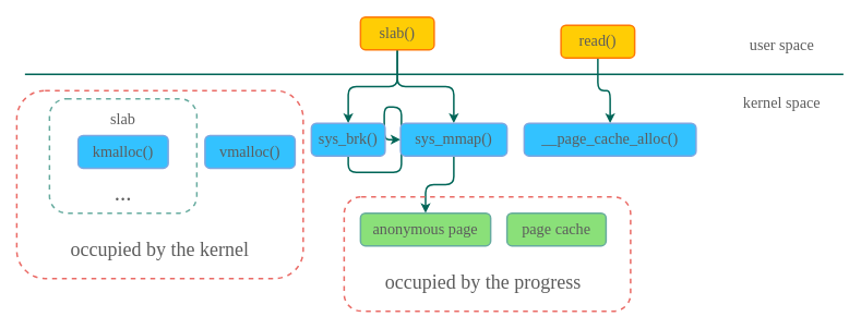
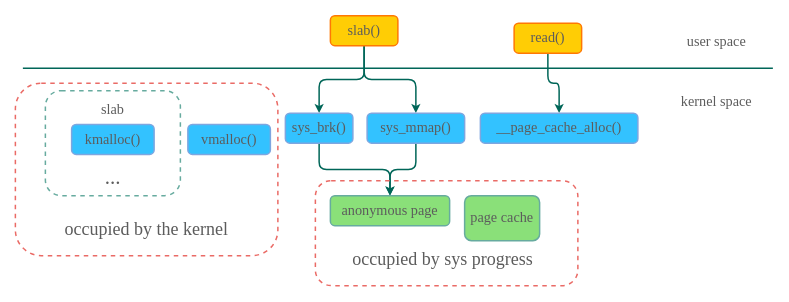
- <mxCell id="16" value="kernel space" style="text;html=1;strokeColor=none;fillColor=none;align=center;verticalAlign=middle;whiteSpace=wrap;rounded=0;fontColor=#5C5C5C;fontFamily=Comic Sans MS;fontSize=19;fontStyle=0" parent="1" vertex="1"><mxGeometry x="890" y="110" width="130" height="30" as="geometry" /></mxCell>
+ <mxCell id="16" value="kernel space" style="text;html=1;strokeColor=none;fillColor=none;align=center;verticalAlign=middle;whiteSpace=wrap;rounded=0;fontColor=#5C5C5C;fontFamily=Comic Sans MS;fontSize=19;fontStyle=0" parent="1" vertex="1"><mxGeometry x="890" y="120" width="130" height="30" as="geometry" /></mxCell>
- <mxCell id="11" style="edgeStyle=orthogonalEdgeStyle;curved=0;rounded=1;sketch=0;orthogonalLoop=1;jettySize=auto;html=1;exitX=0.5;exitY=1;exitDx=0;exitDy=0;fontFamily=Comic Sans MS;fontSize=24;fontColor=#5C5C5C;strokeColor=#006658;strokeWidth=2;fillColor=#21C0A5;" parent="1" source="12" target="14" edge="1"><mxGeometry relative="1" as="geometry" /></mxCell>
+ <mxCell id="11" style="edgeStyle=orthogonalEdgeStyle;curved=0;rounded=1;sketch=0;orthogonalLoop=1;jettySize=auto;html=1;exitX=0.5;exitY=1;exitDx=0;exitDy=0;entryX=0.5;entryY=0;entryDx=0;entryDy=0;fontFamily=Comic Sans MS;fontSize=24;fontColor=#5C5C5C;strokeColor=#006658;strokeWidth=2;fillColor=#21C0A5;" parent="1" source="12" target="22" edge="1"><mxGeometry relative="1" as="geometry" /></mxCell>
- <mxCell id="23" value="page cache" style="rounded=1;whiteSpace=wrap;html=1;sketch=0;fontColor=#5C5C5C;strokeColor=#67AB9F;fillColor=#8AE079;strokeWidth=2;fontFamily=Comic Sans MS;fontSize=19;" parent="1" vertex="1"><mxGeometry x="619" y="260" width="121" height="40" as="geometry" /></mxCell>
+ <mxCell id="23" value="page cache" style="rounded=1;whiteSpace=wrap;html=1;sketch=0;fontColor=#5C5C5C;strokeColor=#67AB9F;fillColor=#8AE079;strokeWidth=2;fontFamily=Comic Sans MS;fontSize=19;" parent="1" vertex="1"><mxGeometry x="619" y="260" width="100" height="60" as="geometry" /></mxCell>
- <mxCell id="25" value="occupied by the progress" style="text;html=1;strokeColor=none;fillColor=none;align=center;verticalAlign=middle;whiteSpace=wrap;rounded=0;dashed=1;sketch=0;fontFamily=Comic Sans MS;fontSize=24;fontColor=#5C5C5C;" parent="1" vertex="1"><mxGeometry x="440" y="330" width="300" height="30" as="geometry" /></mxCell>
+ <mxCell id="25" value="occupied by sys progress" style="text;html=1;strokeColor=none;fillColor=none;align=center;verticalAlign=middle;whiteSpace=wrap;rounded=0;dashed=1;sketch=0;fontFamily=Comic Sans MS;fontSize=24;fontColor=#5C5C5C;" parent="1" vertex="1"><mxGeometry x="440" y="330" width="300" height="30" as="geometry" /></mxCell>
